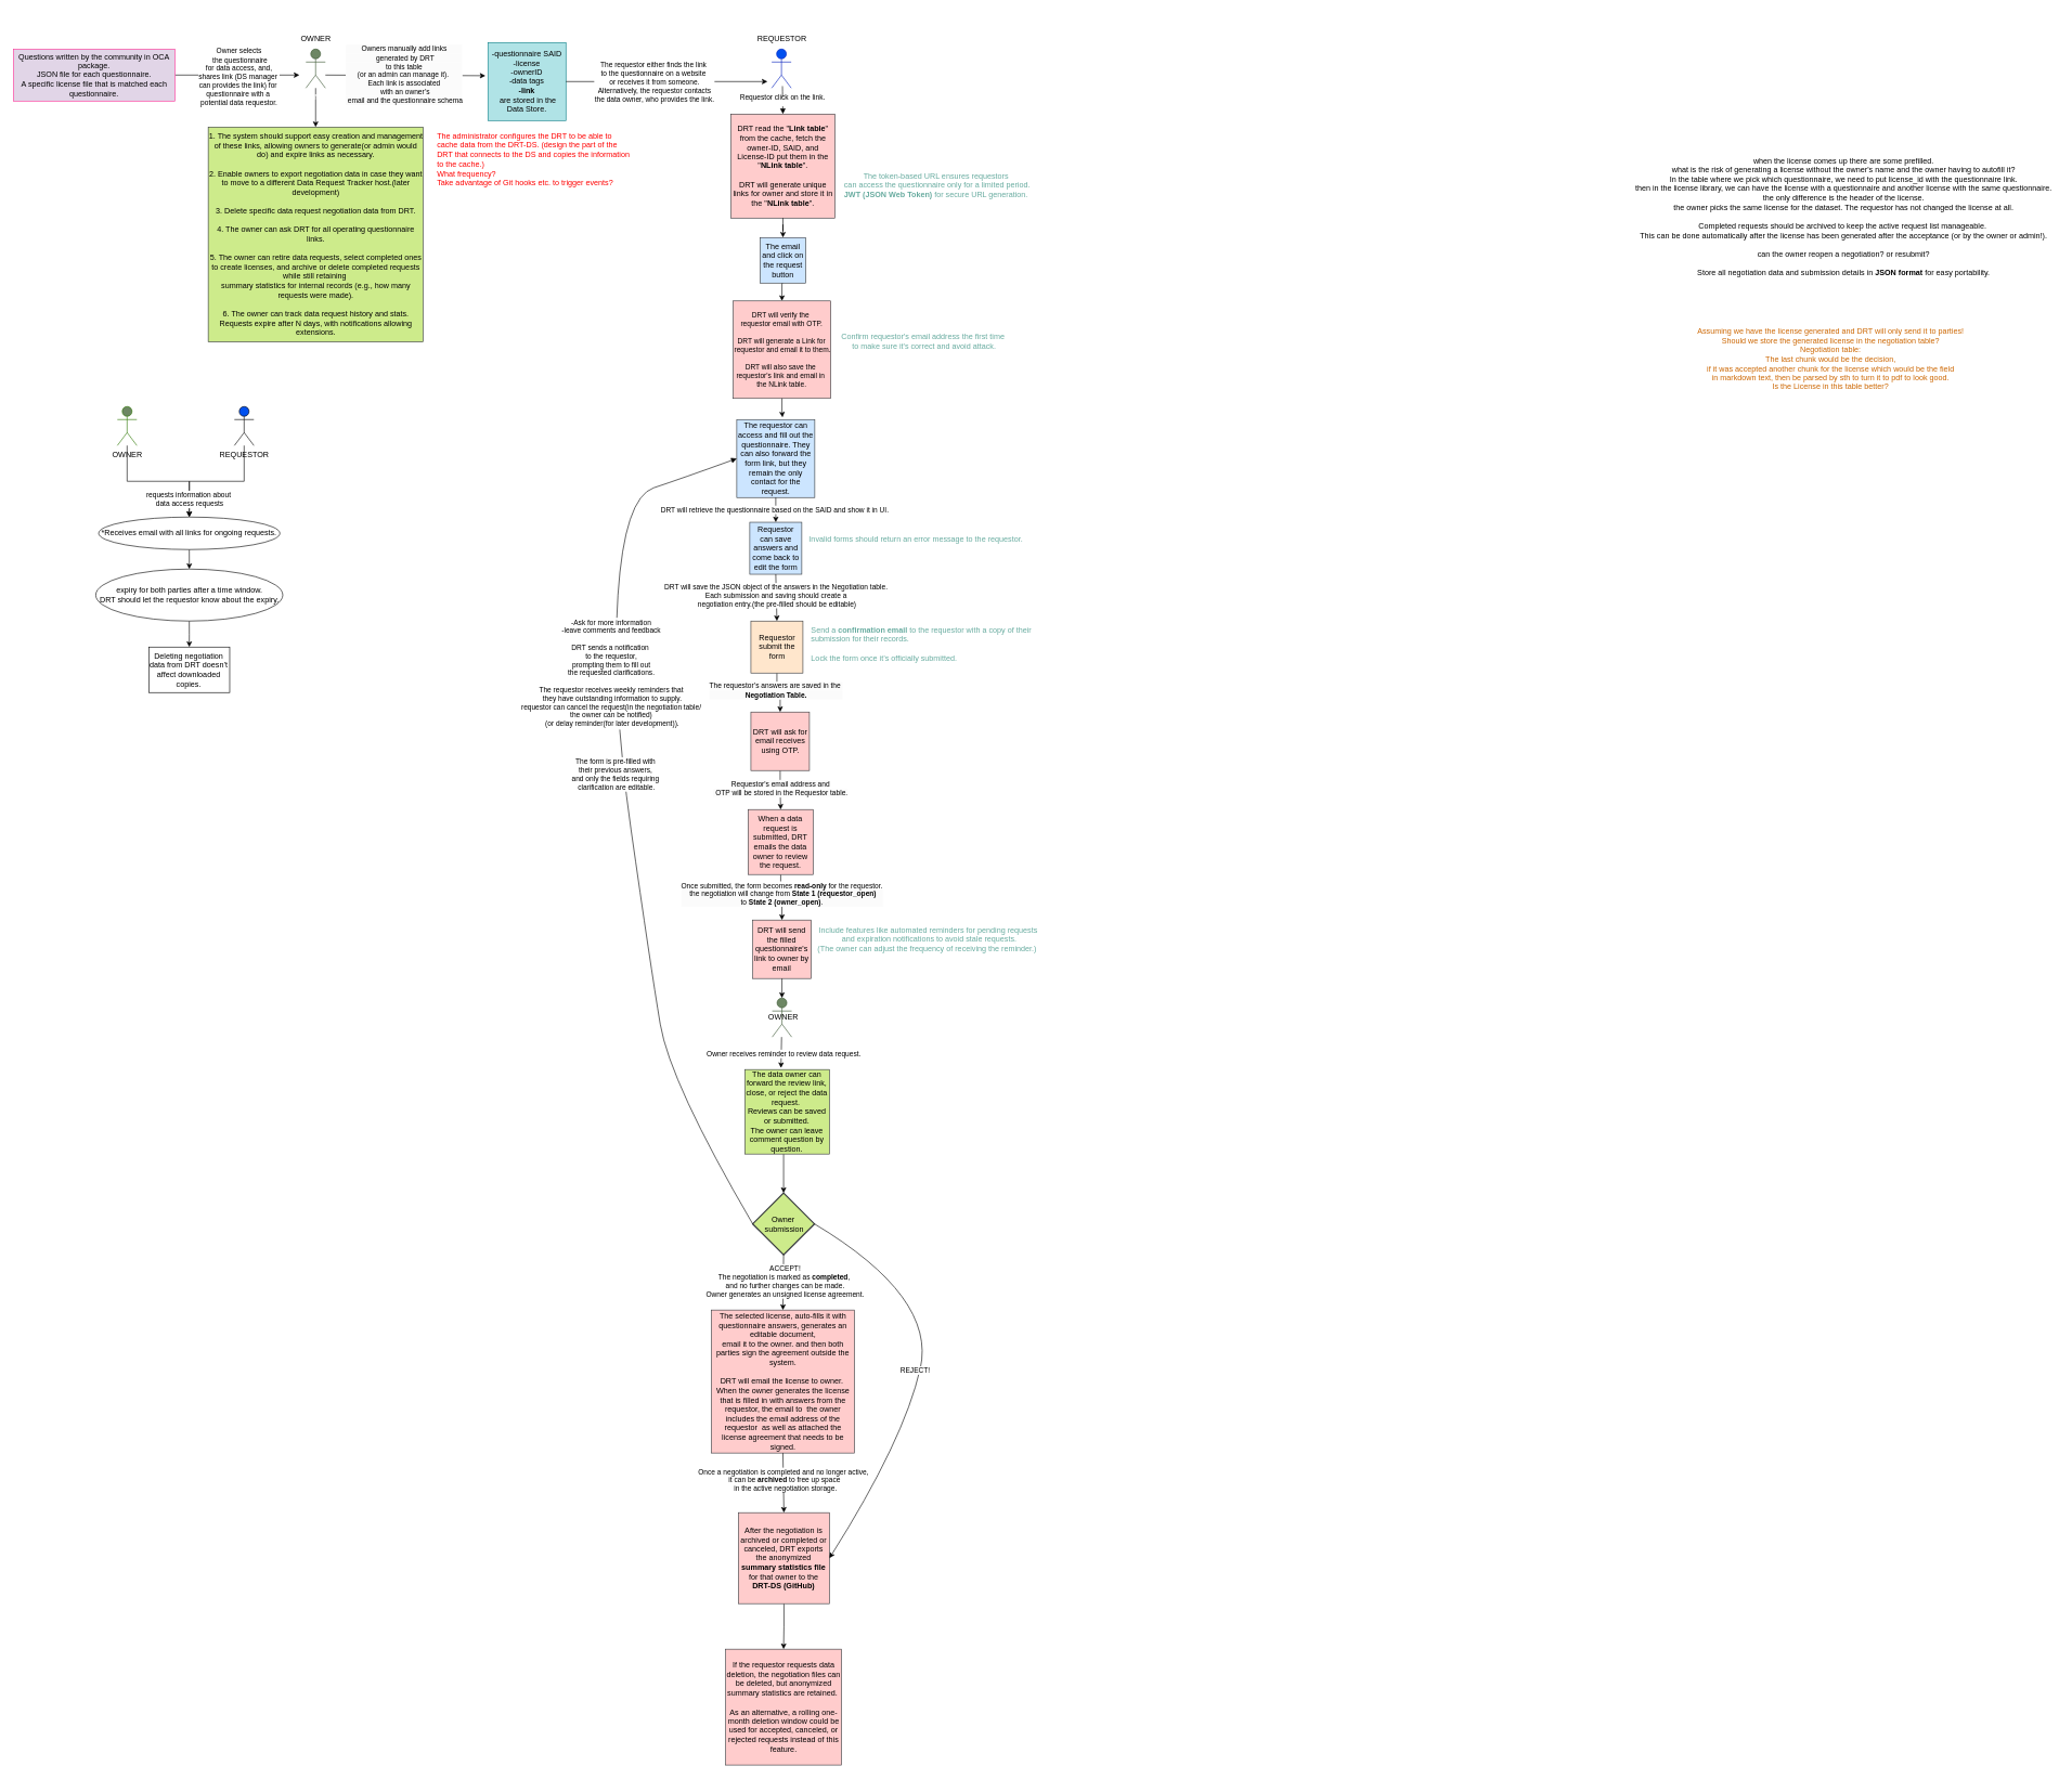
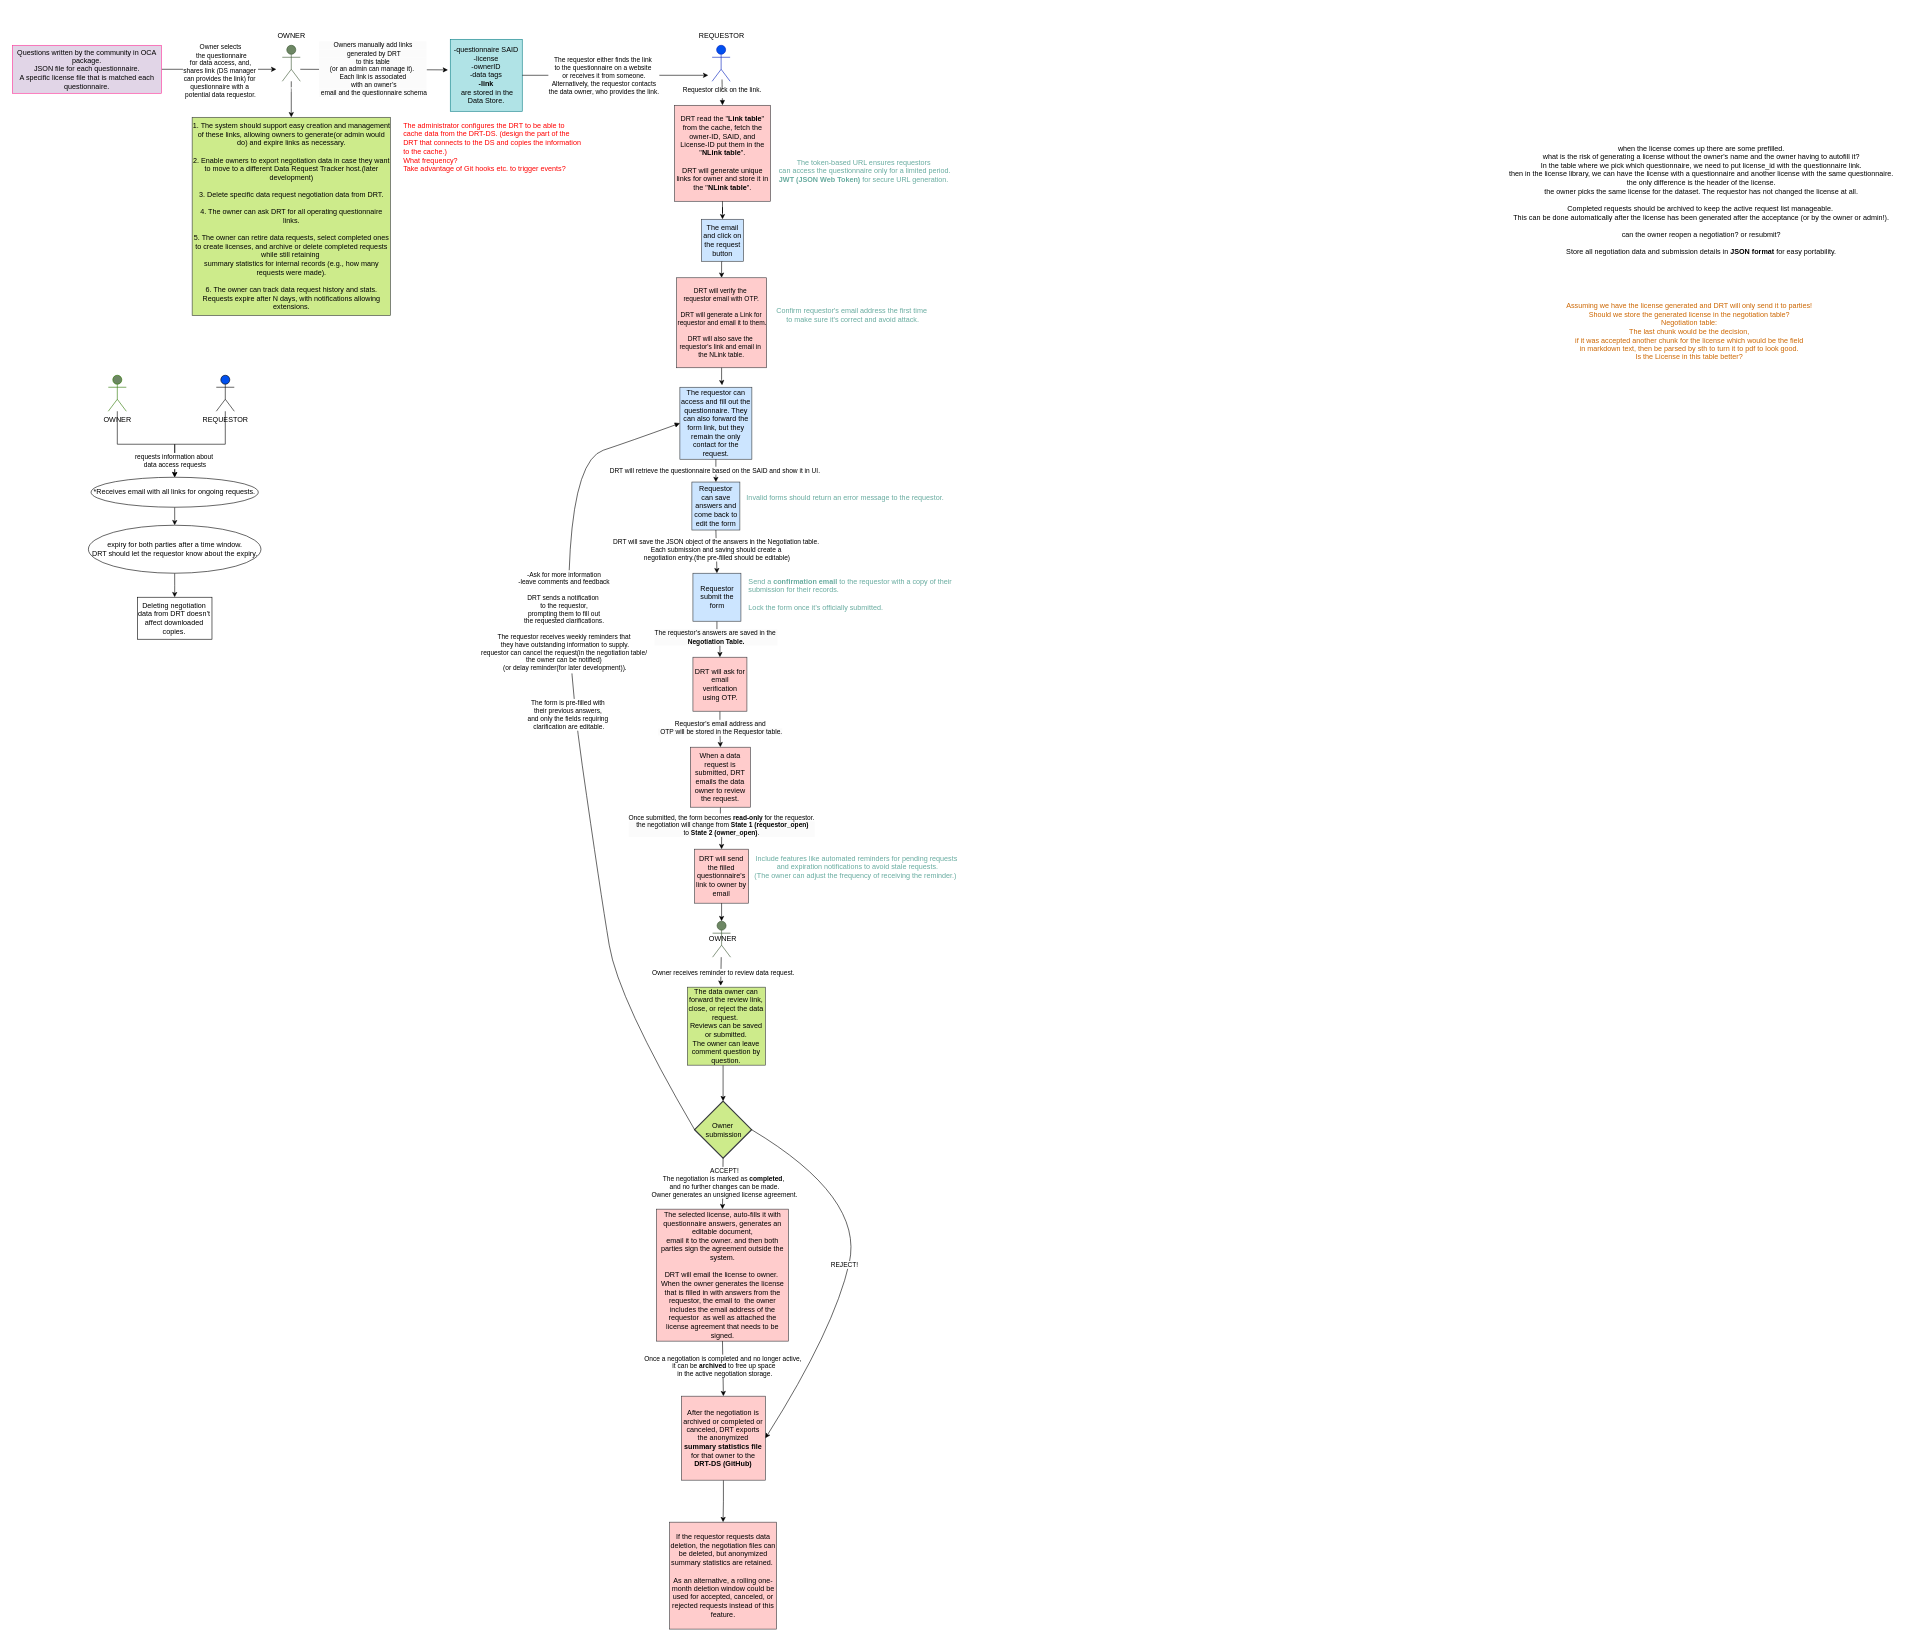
- <mxCell id="8" value="Requestor submit the form" style="whiteSpace=wrap;html=1;aspect=fixed;fillColor=#ffe6cc;strokeColor=#36393d;" parent="1" vertex="1"><mxGeometry x="1154.5" y="955" width="80" height="80" as="geometry" /></mxCell>
+ <mxCell id="8" value="Requestor submit the form" style="whiteSpace=wrap;html=1;aspect=fixed;fillColor=#cce5ff;strokeColor=#36393d;" parent="1" vertex="1"><mxGeometry x="1154.5" y="955" width="80" height="80" as="geometry" /></mxCell>
- <mxCell id="65" value="DRT will ask for email receives using OTP." style="whiteSpace=wrap;html=1;aspect=fixed;fillColor=#ffcccc;strokeColor=#36393d;" parent="1" vertex="1"><mxGeometry x="1154.5" y="1095" width="90" height="90" as="geometry" /></mxCell>
+ <mxCell id="65" value="DRT will ask for email verification using OTP." style="whiteSpace=wrap;html=1;aspect=fixed;fillColor=#ffcccc;strokeColor=#36393d;" parent="1" vertex="1"><mxGeometry x="1154.5" y="1095" width="90" height="90" as="geometry" /></mxCell>
